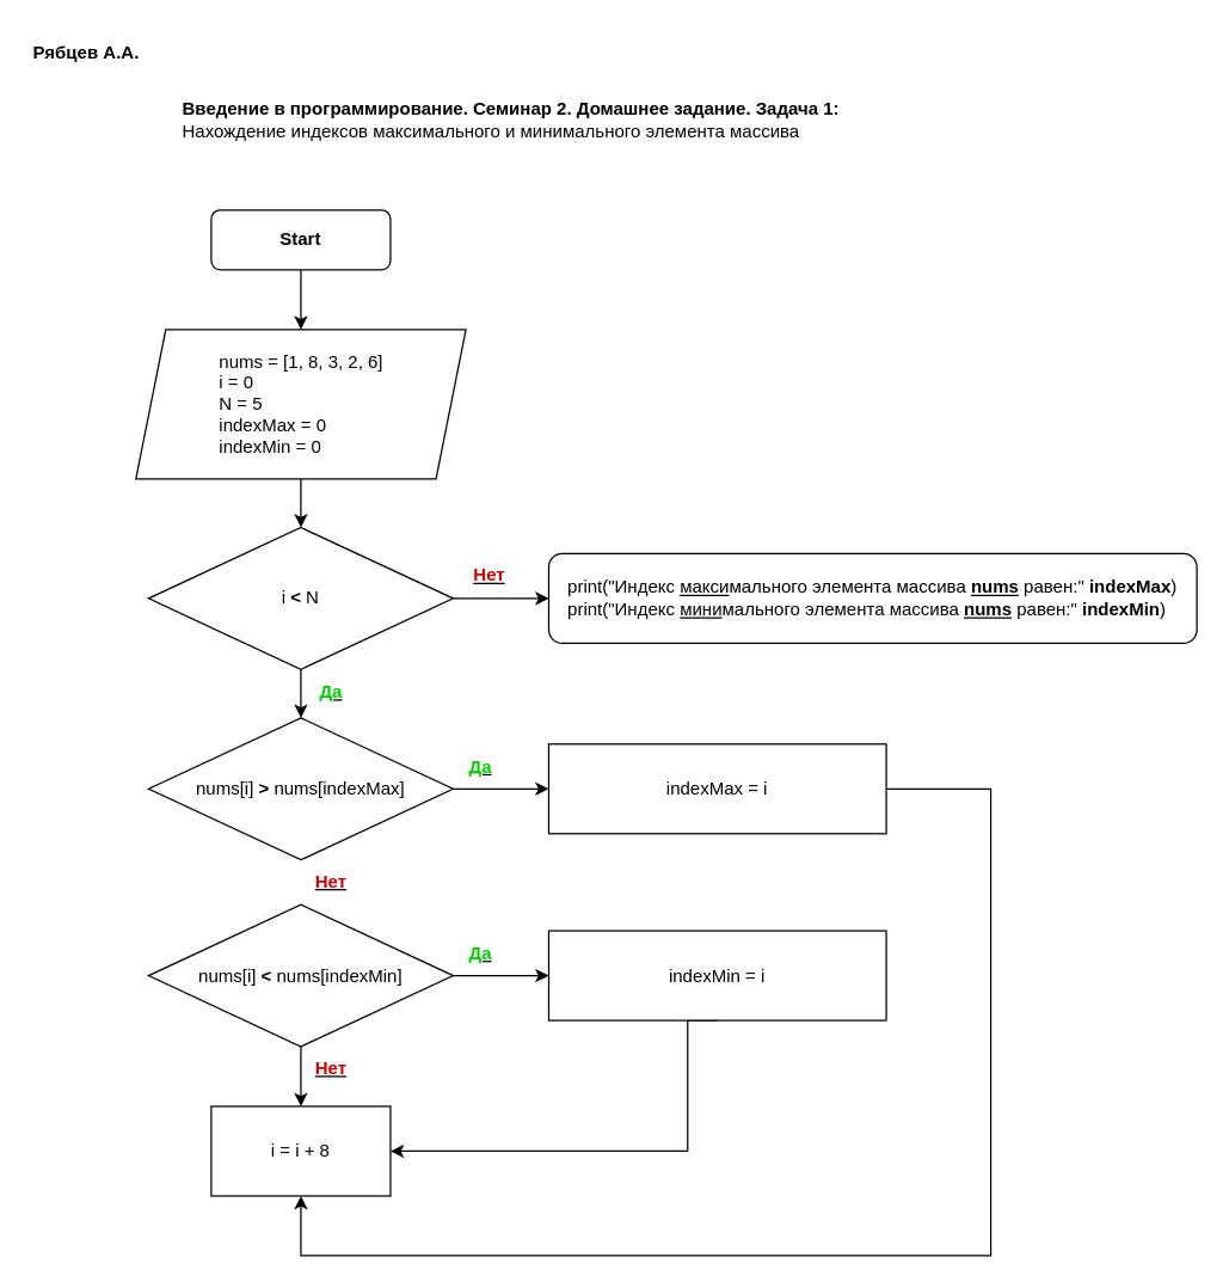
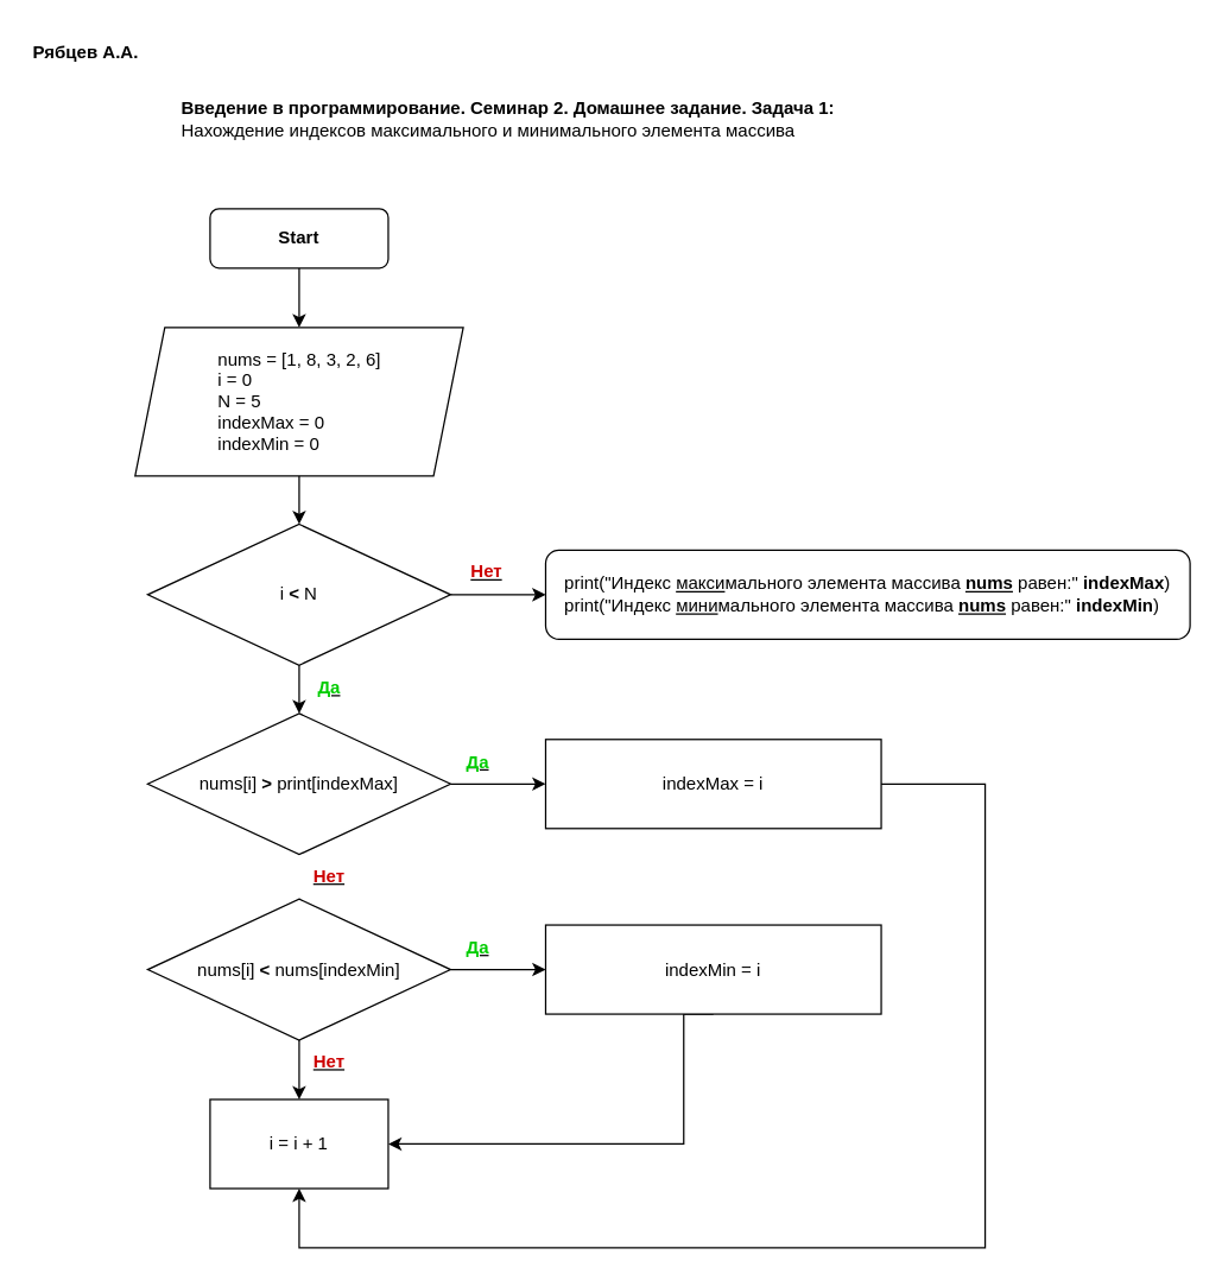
- <mxCell id="16" value="nums[i] &lt;b&gt;&amp;gt;&lt;/b&gt;&amp;nbsp;nums[indexMax]" style="rhombus;whiteSpace=wrap;html=1;" vertex="1" parent="1"><mxGeometry x="99" y="480" width="204" height="95" as="geometry" /></mxCell>
+ <mxCell id="16" value="nums[i] &lt;b&gt;&amp;gt;&lt;/b&gt;&amp;nbsp;print[indexMax]" style="rhombus;whiteSpace=wrap;html=1;" vertex="1" parent="1"><mxGeometry x="99" y="480" width="204" height="95" as="geometry" /></mxCell>
- <mxCell id="13" value="i = i + 8" style="rounded=0;whiteSpace=wrap;html=1;" vertex="1" parent="1"><mxGeometry x="141" y="740" width="120" height="60" as="geometry" /></mxCell>
+ <mxCell id="13" value="i = i + 1" style="rounded=0;whiteSpace=wrap;html=1;" vertex="1" parent="1"><mxGeometry x="141" y="740" width="120" height="60" as="geometry" /></mxCell>
